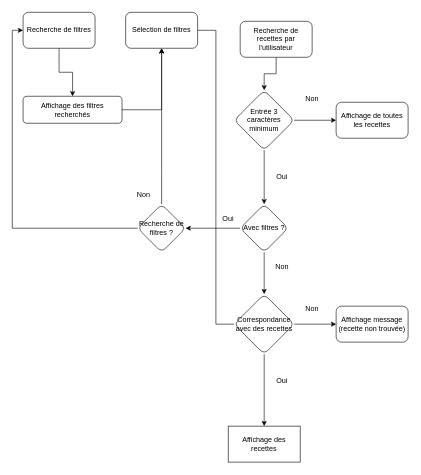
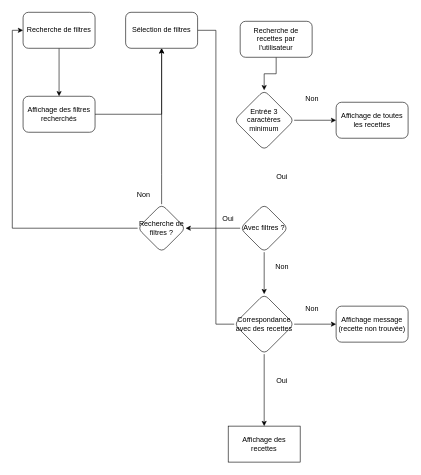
- <mxCell id="19" value="Affichage des filtres recherchés" style="whiteSpace=wrap;html=1;rounded=1;" vertex="1" parent="1"><mxGeometry x="38" y="160" width="165" height="45" as="geometry" /></mxCell>
+ <mxCell id="19" value="Affichage des filtres recherchés" style="whiteSpace=wrap;html=1;rounded=1;" vertex="1" parent="1"><mxGeometry x="38" y="160" width="120" height="60" as="geometry" /></mxCell>
- <mxCell id="5" value="" style="edgeStyle=orthogonalEdgeStyle;rounded=0;orthogonalLoop=1;jettySize=auto;html=1;" edge="1" parent="1" source="6" target="22"><mxGeometry relative="1" as="geometry" /></mxCell>
